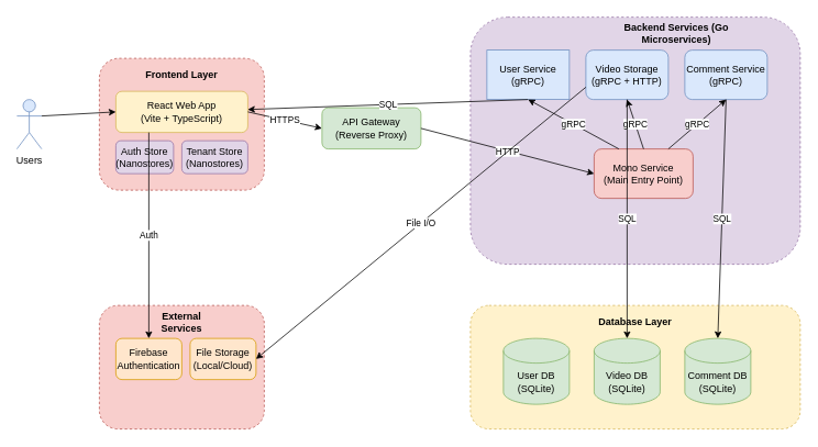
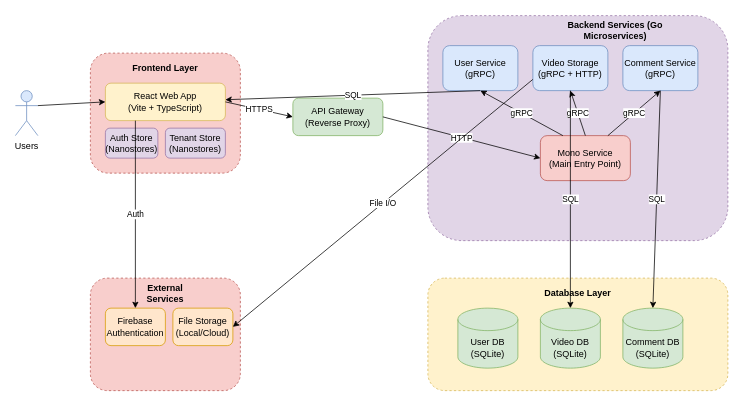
- <mxCell id="11" value="User Service&#10;(gRPC)" style="whiteSpace=wrap;html=1;fillColor=#dae8fc;strokeColor=#6c8ebf;rounded=0;" parent="1" vertex="1"><mxGeometry x="590" y="60" width="100" height="60" as="geometry" /></mxCell>
+ <mxCell id="11" value="User Service&#10;(gRPC)" style="rounded=1;whiteSpace=wrap;html=1;fillColor=#dae8fc;strokeColor=#6c8ebf;" parent="1" vertex="1"><mxGeometry x="590" y="60" width="100" height="60" as="geometry" /></mxCell>
